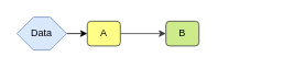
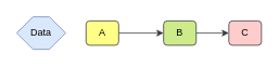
- <mxCell id="4" style="edgeStyle=orthogonalEdgeStyle;rounded=0;orthogonalLoop=1;jettySize=auto;html=1;exitX=1;exitY=0.5;exitDx=0;exitDy=0;entryX=0;entryY=0.5;entryDx=0;entryDy=0;" edge="1" parent="1" source="5" target="3"><mxGeometry relative="1" as="geometry" /></mxCell>
+ <mxCell id="6" style="edgeStyle=orthogonalEdgeStyle;rounded=0;orthogonalLoop=1;jettySize=auto;html=1;exitX=1;exitY=0.5;exitDx=0;exitDy=0;entryX=0;entryY=0.5;entryDx=0;entryDy=0;fillColor=#ffff88;strokeColor=#36393d;" edge="1" parent="1" source="7" target="8"><mxGeometry relative="1" as="geometry" /></mxCell>
+ <mxCell id="8" value="C" style="rounded=1;whiteSpace=wrap;html=1;fillColor=#ffcccc;strokeColor=#36393d;shadow=0;sketch=0;glass=0;" vertex="1" parent="1"><mxGeometry x="280" y="25" width="40" height="30" as="geometry" /></mxCell>
